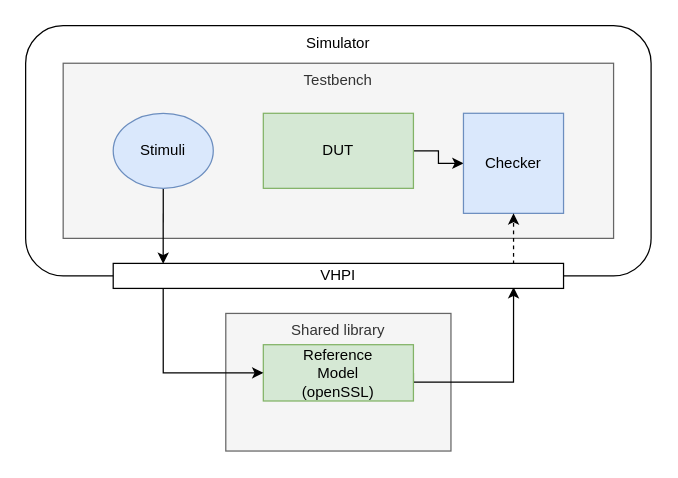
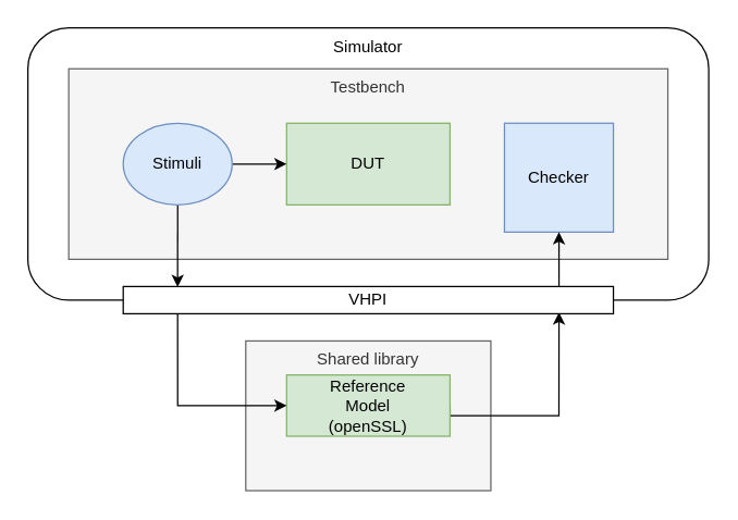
+ <mxCell id="7" style="edgeStyle=orthogonalEdgeStyle;rounded=0;orthogonalLoop=1;jettySize=auto;html=1;exitX=1;exitY=0.5;exitDx=0;exitDy=0;entryX=0;entryY=0.5;entryDx=0;entryDy=0;" edge="1" parent="1" source="9" target="5"><mxGeometry relative="1" as="geometry" /></mxCell>
- <mxCell id="4" style="edgeStyle=orthogonalEdgeStyle;rounded=0;orthogonalLoop=1;jettySize=auto;html=1;exitX=1;exitY=0.5;exitDx=0;exitDy=0;" edge="1" parent="1" source="5" target="6"><mxGeometry relative="1" as="geometry" /></mxCell>
- <mxCell id="13" style="edgeStyle=orthogonalEdgeStyle;rounded=0;orthogonalLoop=1;jettySize=auto;html=1;exitX=0.889;exitY=0.033;exitDx=0;exitDy=0;exitPerimeter=0;dashed=1;" edge="1" parent="1" source="15" target="6"><mxGeometry relative="1" as="geometry"><mxPoint x="360" y="220" as="sourcePoint" /></mxGeometry></mxCell>
+ <mxCell id="13" style="edgeStyle=orthogonalEdgeStyle;rounded=0;orthogonalLoop=1;jettySize=auto;html=1;exitX=0.889;exitY=0.033;exitDx=0;exitDy=0;exitPerimeter=0;" edge="1" parent="1" source="15" target="6"><mxGeometry relative="1" as="geometry"><mxPoint x="360" y="220" as="sourcePoint" /></mxGeometry></mxCell>
